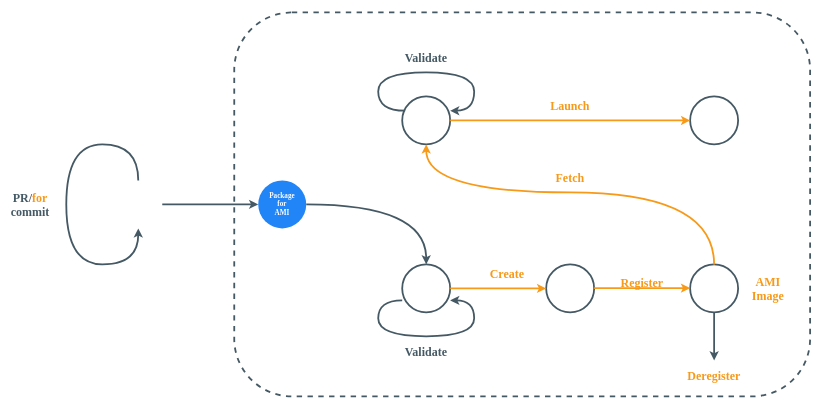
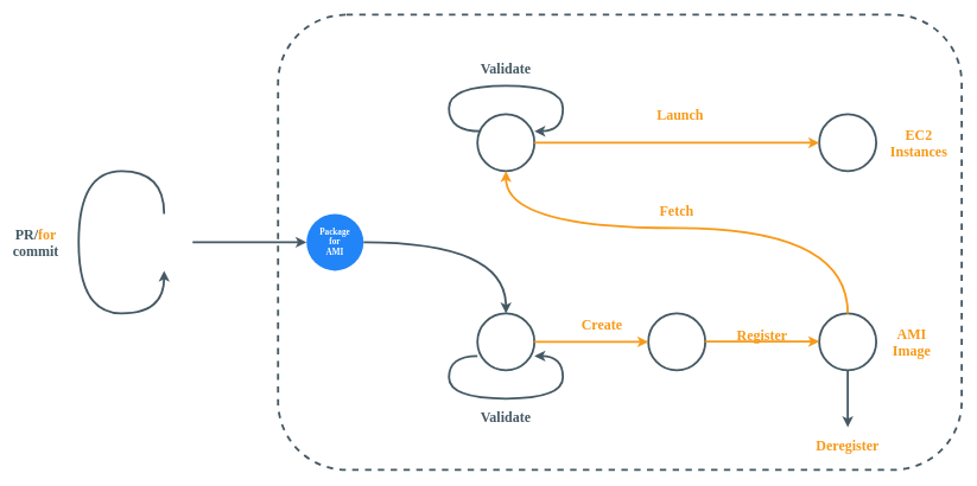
- <mxCell id="32" value="&lt;b&gt;&lt;font style=&quot;font-size: 20px;&quot;&gt;&lt;font color=&quot;#f79a19&quot;&gt;Launch&lt;/font&gt;&lt;br&gt;&lt;/font&gt;&lt;/b&gt;" style="text;html=1;strokeColor=none;fillColor=none;align=center;verticalAlign=middle;whiteSpace=wrap;rounded=0;fontFamily=Ubuntu;" parent="1" vertex="1"><mxGeometry x="920" y="160.02" width="60" height="30" as="geometry" /></mxCell>
+ <mxCell id="32" value="&lt;b&gt;&lt;font style=&quot;font-size: 20px;&quot;&gt;&lt;font color=&quot;#f79a19&quot;&gt;Launch&lt;/font&gt;&lt;br&gt;&lt;/font&gt;&lt;/b&gt;" style="text;html=1;strokeColor=none;fillColor=none;align=center;verticalAlign=middle;whiteSpace=wrap;rounded=0;fontFamily=Ubuntu;" parent="1" vertex="1"><mxGeometry x="925" y="145.02" width="60" height="30" as="geometry" /></mxCell>
+ <mxCell id="37" value="&lt;b&gt;&lt;font style=&quot;font-size: 20px;&quot;&gt;&lt;font color=&quot;#f79a19&quot;&gt;EC2 Instances&lt;/font&gt;&lt;br&gt;&lt;/font&gt;&lt;/b&gt;" style="text;html=1;strokeColor=none;fillColor=none;align=center;verticalAlign=middle;whiteSpace=wrap;rounded=0;fontFamily=Ubuntu;" parent="1" vertex="1"><mxGeometry x="1260" y="185.02" width="60" height="30" as="geometry" /></mxCell>
